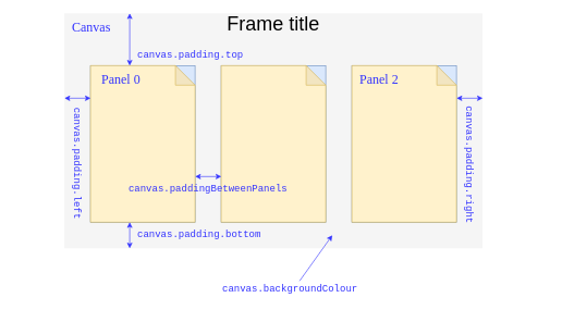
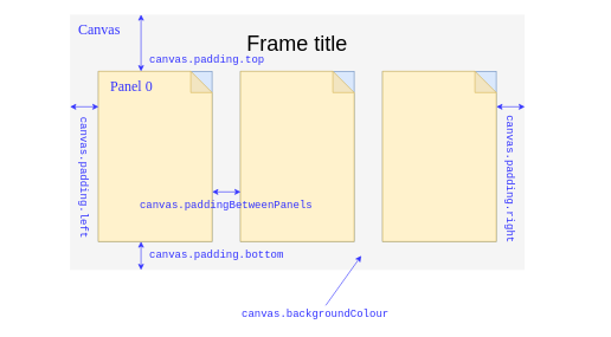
- <mxCell id="15" value="&lt;font style=&quot;font-size: 30px&quot;&gt;Frame title&lt;/font&gt;" style="text;html=1;strokeColor=none;fillColor=none;align=center;verticalAlign=middle;whiteSpace=wrap;rounded=0;" vertex="1" parent="1"><mxGeometry x="338" y="25" width="160" height="20" as="geometry" /></mxCell>
+ <mxCell id="15" value="&lt;font style=&quot;font-size: 30px&quot;&gt;Frame title&lt;/font&gt;" style="text;html=1;strokeColor=none;fillColor=none;align=center;verticalAlign=middle;whiteSpace=wrap;rounded=0;" vertex="1" parent="1"><mxGeometry x="338" y="50" width="160" height="20" as="geometry" /></mxCell>
- <mxCell id="14" value="&lt;font style=&quot;font-size: 20px&quot; face=&quot;Comic Sans MS&quot; color=&quot;#3333ff&quot;&gt;Panel 2&lt;/font&gt;" style="text;html=1;strokeColor=none;fillColor=none;align=left;verticalAlign=middle;whiteSpace=wrap;rounded=0;" vertex="1" parent="11"><mxGeometry x="10" y="10" width="90" height="20" as="geometry" /></mxCell>
